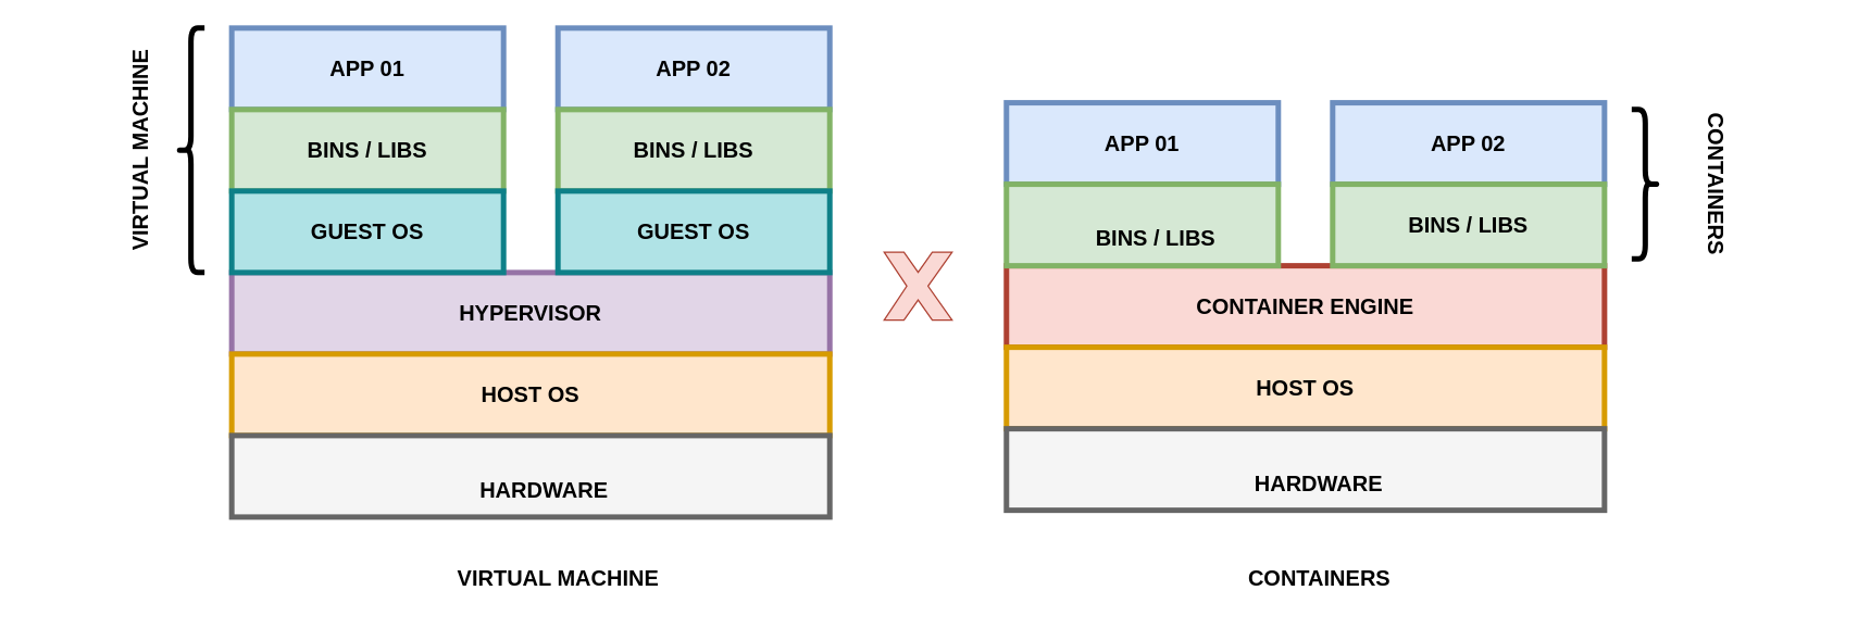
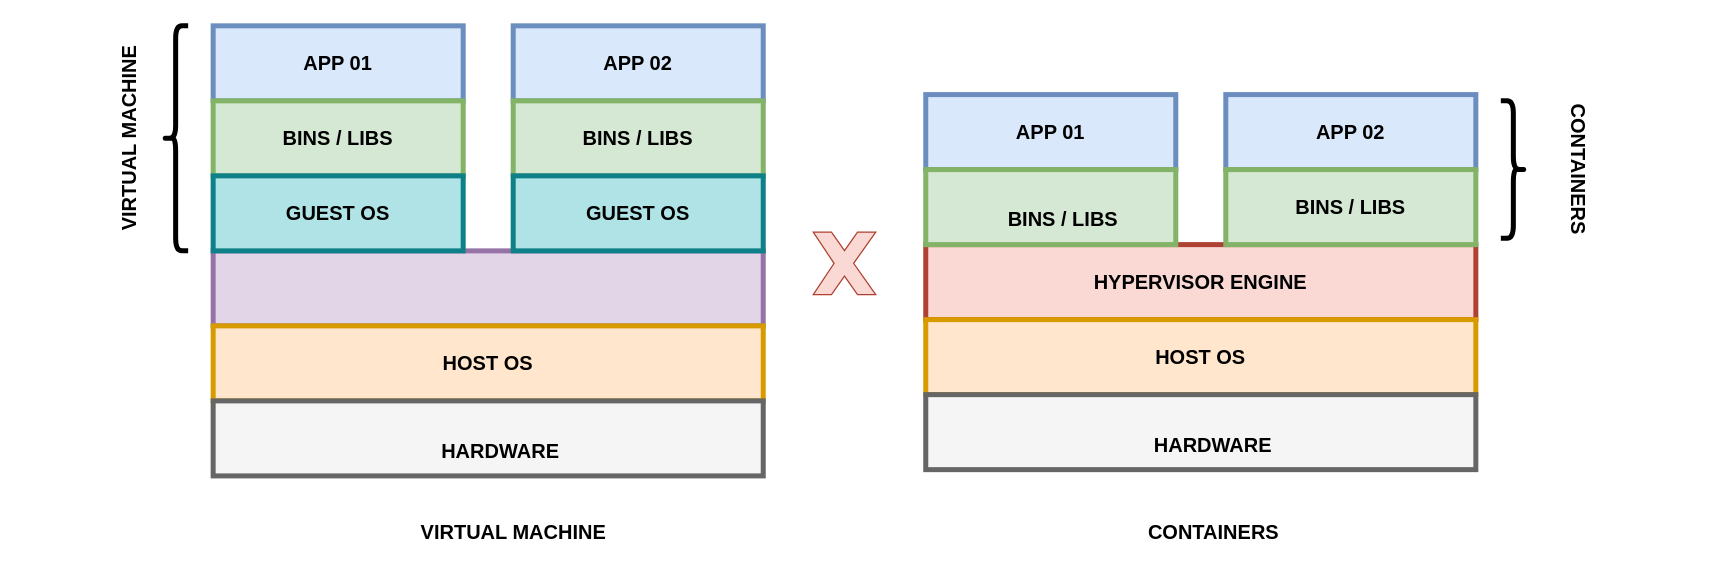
- <mxCell id="27" value="CONTAINER ENGINE" style="text;html=1;strokeColor=none;fillColor=none;align=center;verticalAlign=middle;whiteSpace=wrap;rounded=0;fontSize=16;fontStyle=1" vertex="1" parent="1"><mxGeometry x="870" y="210" width="180" height="30" as="geometry" /></mxCell>
+ <mxCell id="27" value="HYPERVISOR ENGINE" style="text;html=1;strokeColor=none;fillColor=none;align=center;verticalAlign=middle;whiteSpace=wrap;rounded=0;fontSize=16;fontStyle=1" vertex="1" parent="1"><mxGeometry x="870" y="210" width="180" height="30" as="geometry" /></mxCell>
- <mxCell id="9" value="HYPERVISOR" style="text;html=1;strokeColor=none;fillColor=none;align=center;verticalAlign=middle;whiteSpace=wrap;rounded=0;fontSize=16;fontStyle=1" vertex="1" parent="1"><mxGeometry x="345" y="215" width="90" height="30" as="geometry" /></mxCell>
